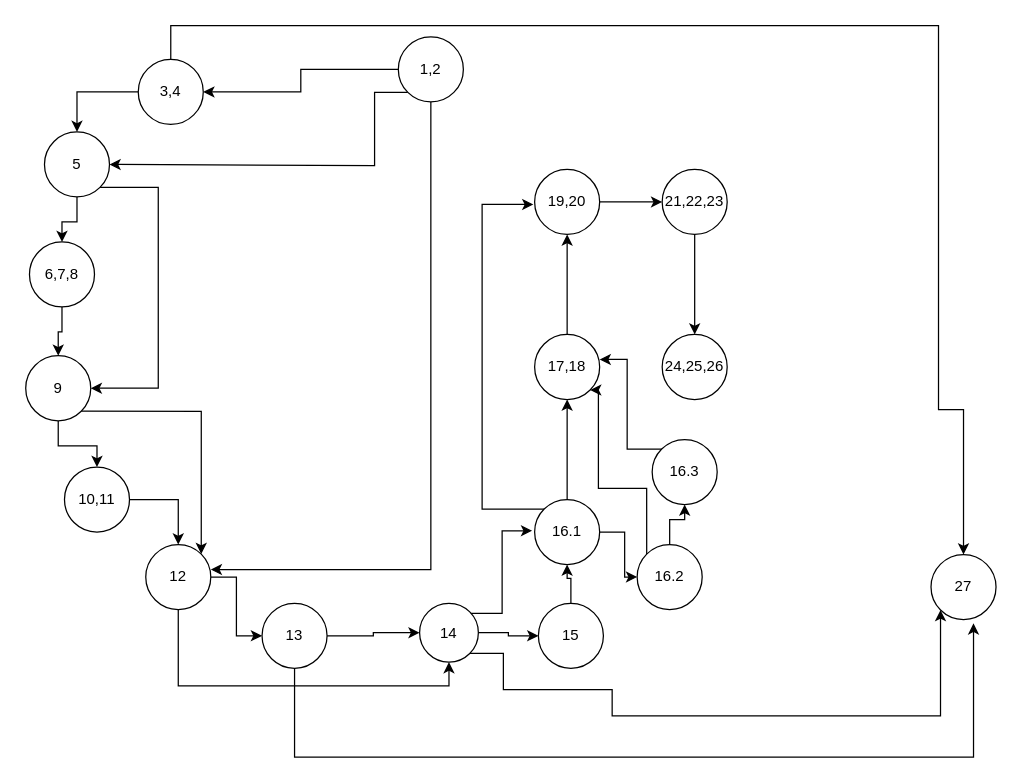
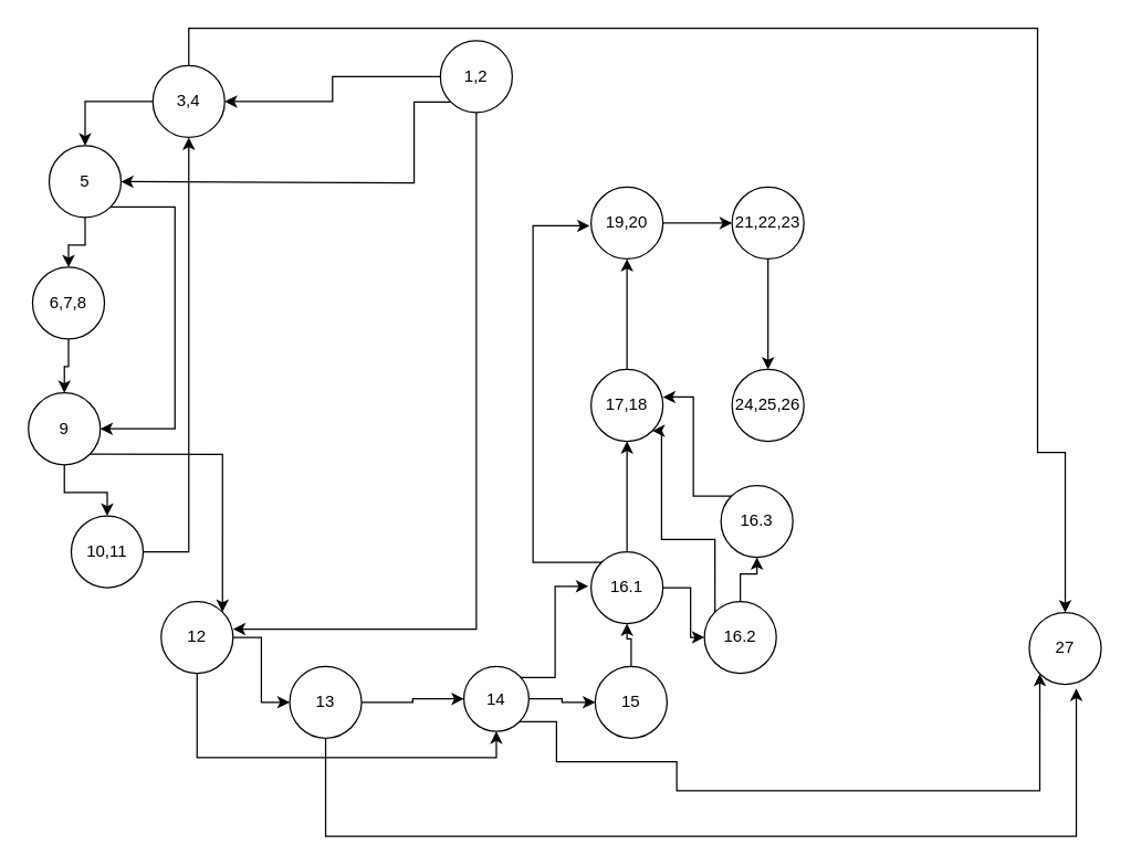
- <mxCell id="18" value="" style="edgeStyle=orthogonalEdgeStyle;rounded=0;orthogonalLoop=1;jettySize=auto;html=1;" parent="1" source="19" target="22" edge="1"><mxGeometry relative="1" as="geometry" /></mxCell>
+ <mxCell id="18" value="" style="edgeStyle=orthogonalEdgeStyle;rounded=0;orthogonalLoop=1;jettySize=auto;html=1;" parent="1" source="19" target="9" edge="1"><mxGeometry relative="1" as="geometry" /></mxCell>
